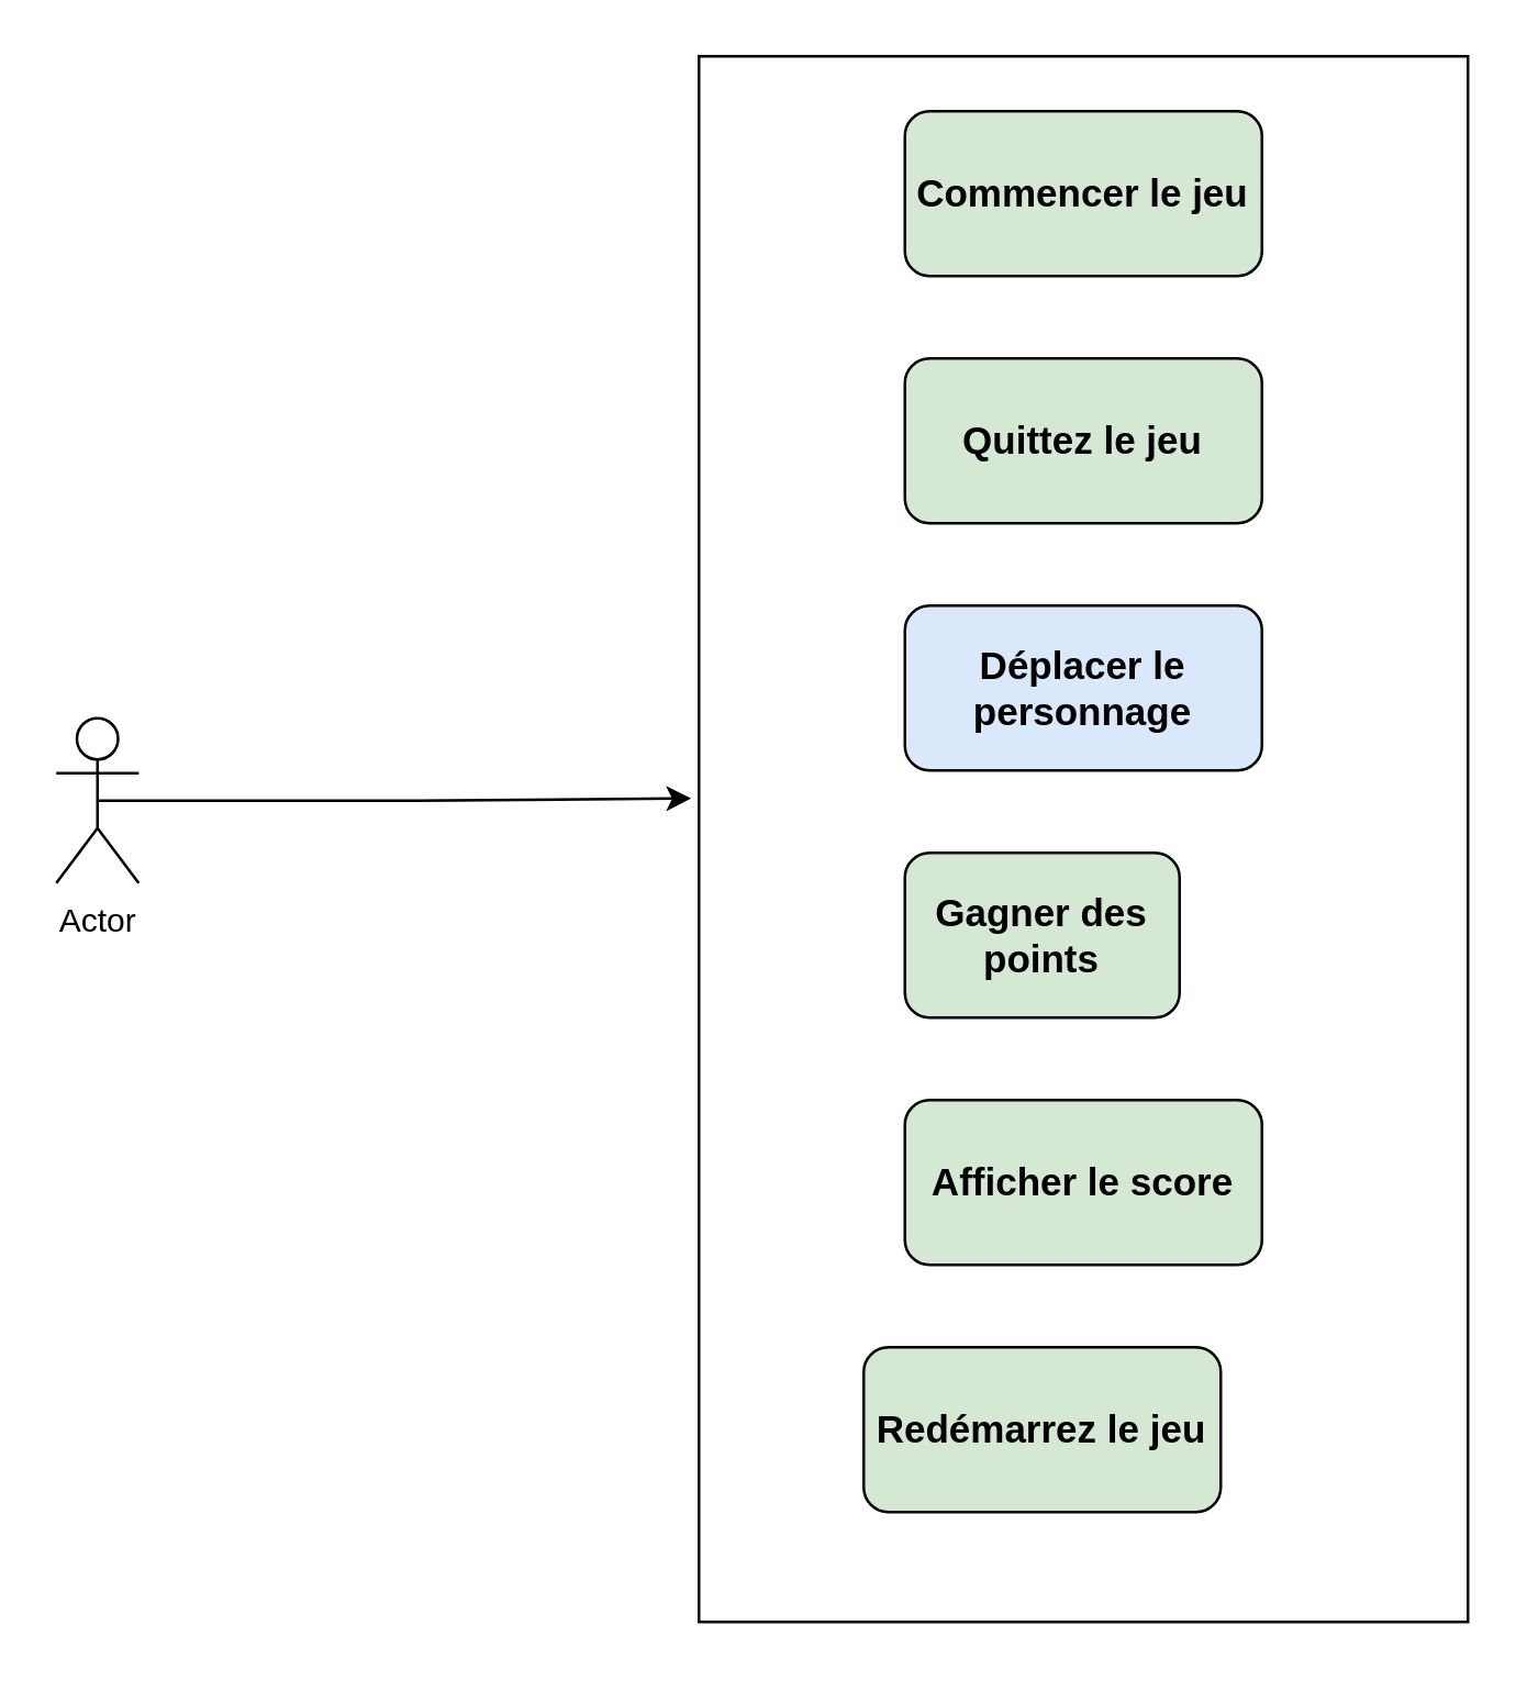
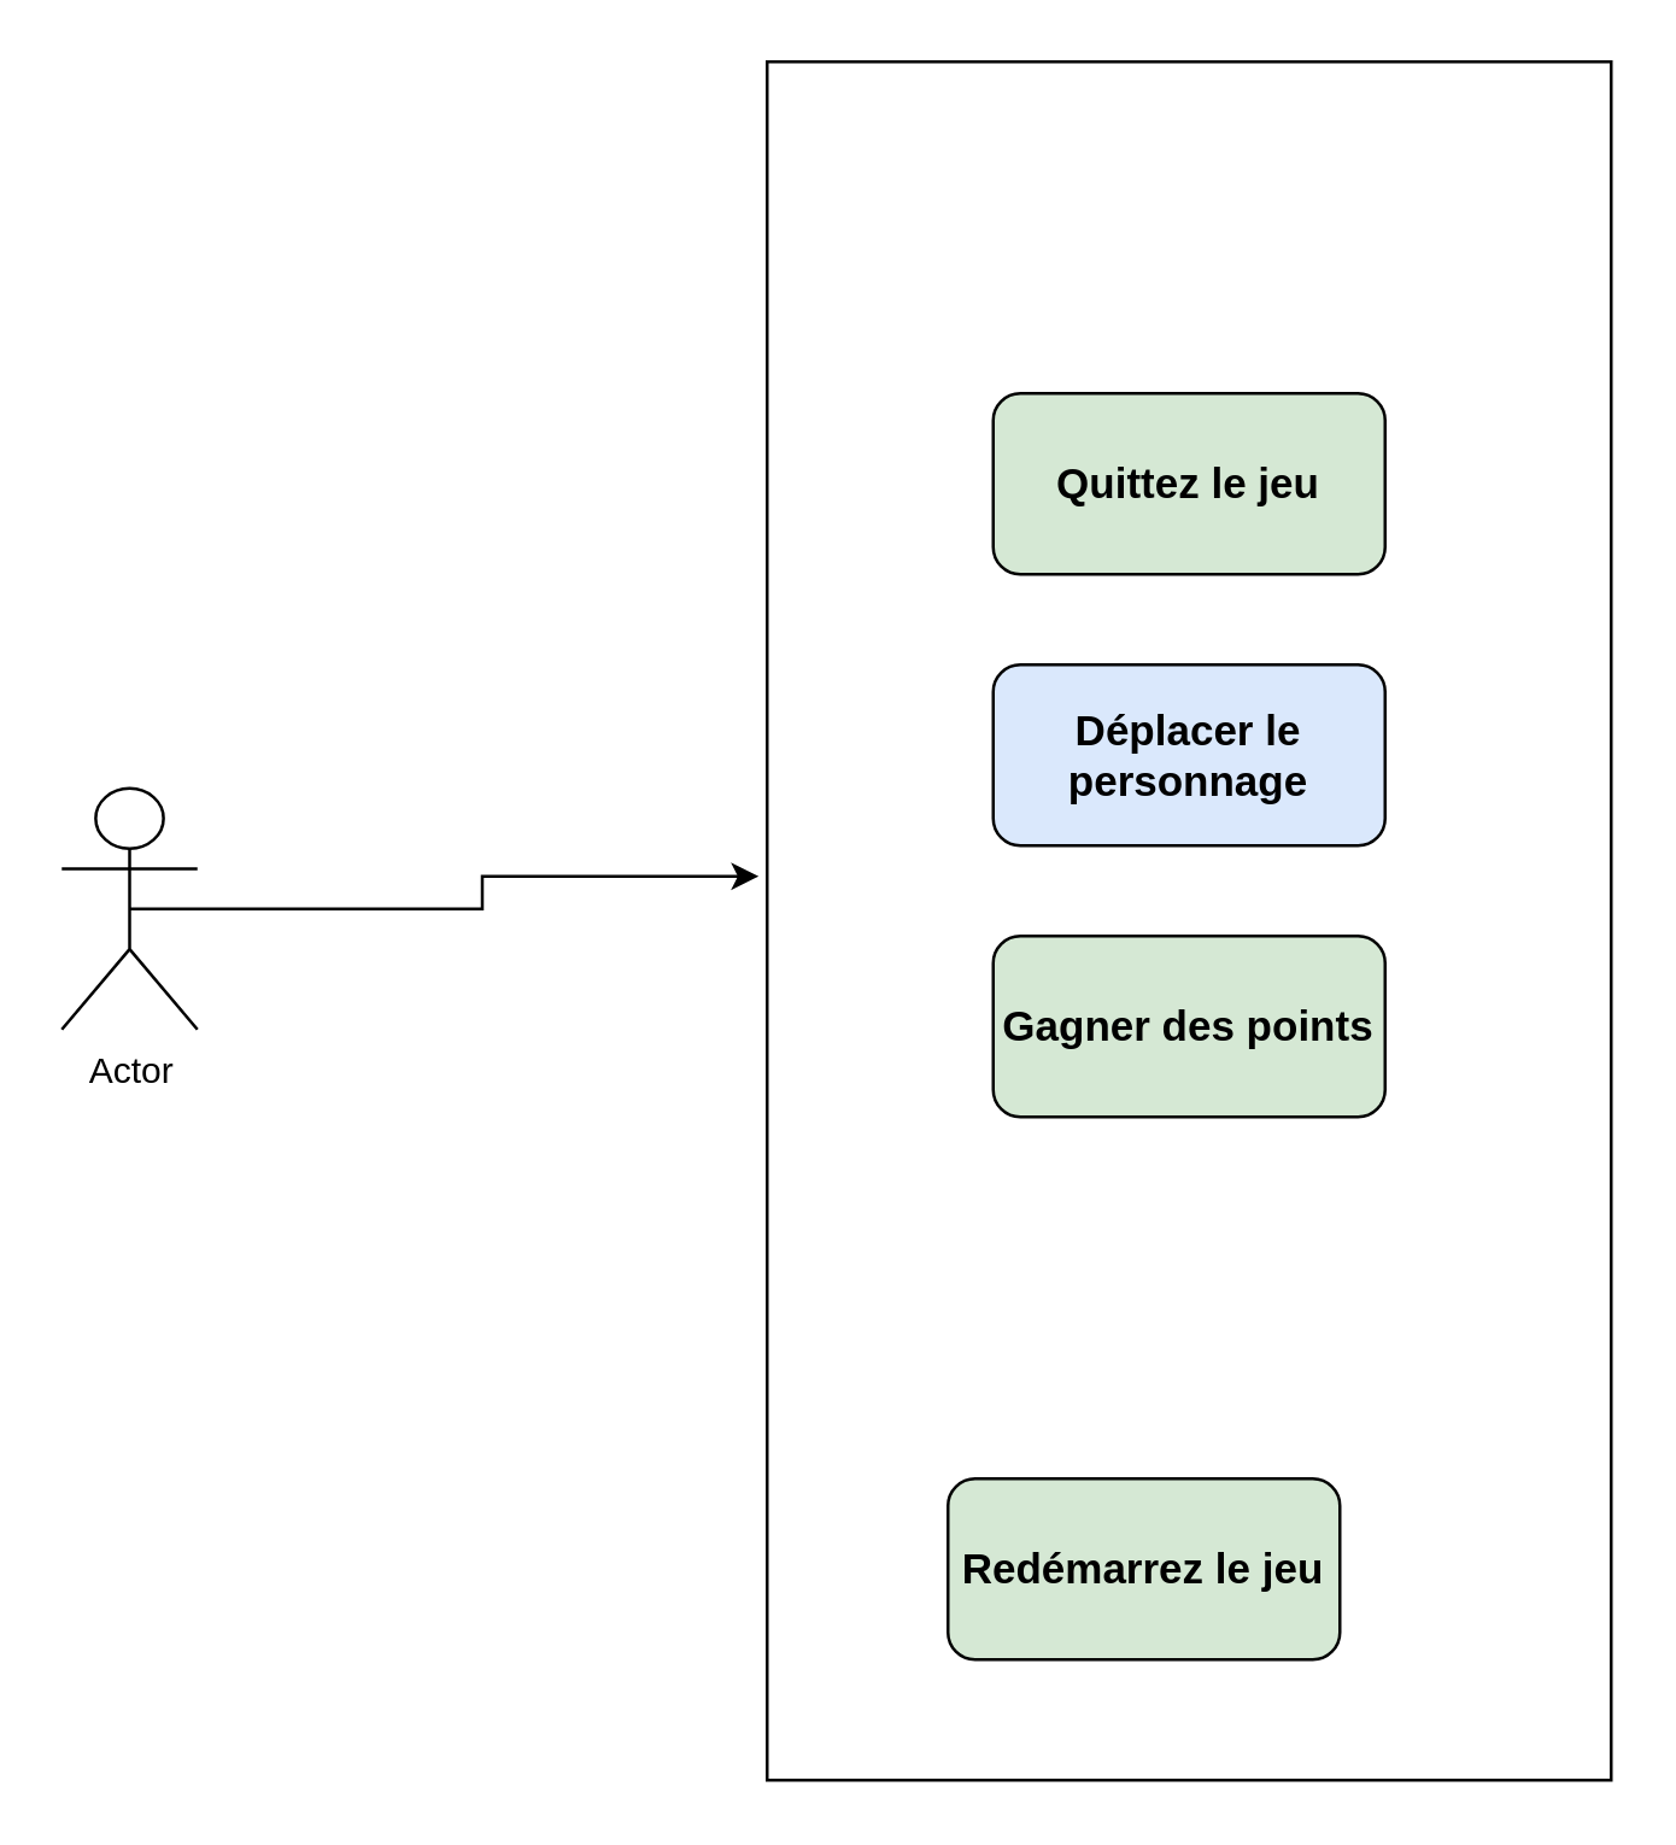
- <mxCell id="2" value="&lt;b&gt;&lt;font style=&quot;font-size: 14px;&quot;&gt;Commencer le jeu&lt;/font&gt;&lt;/b&gt;" style="rounded=1;whiteSpace=wrap;html=1;fillColor=#D5E8D4;" vertex="1" parent="1"><mxGeometry x="329" y="40" width="130" height="60" as="geometry" /></mxCell>
- <mxCell id="9" value="Actor" style="shape=umlActor;verticalLabelPosition=bottom;verticalAlign=top;html=1;outlineConnect=0;" vertex="1" parent="1"><mxGeometry x="20" y="261" width="30" height="60" as="geometry" /></mxCell>
+ <mxCell id="9" value="Actor" style="shape=umlActor;verticalLabelPosition=bottom;verticalAlign=top;html=1;outlineConnect=0;" vertex="1" parent="1"><mxGeometry x="20" y="261" width="45" height="80" as="geometry" /></mxCell>
- <mxCell id="5" value="&lt;span style=&quot;font-size: 14px;&quot;&gt;&lt;b&gt;Gagner des points&lt;/b&gt;&lt;/span&gt;" style="rounded=1;whiteSpace=wrap;html=1;fillColor=#D5E8D4;" vertex="1" parent="1"><mxGeometry x="329" y="310" width="100" height="60" as="geometry" /></mxCell>
+ <mxCell id="5" value="&lt;span style=&quot;font-size: 14px;&quot;&gt;&lt;b&gt;Gagner des points&lt;/b&gt;&lt;/span&gt;" style="rounded=1;whiteSpace=wrap;html=1;fillColor=#D5E8D4;" vertex="1" parent="1"><mxGeometry x="329" y="310" width="130" height="60" as="geometry" /></mxCell>
- <mxCell id="6" value="&lt;span style=&quot;font-size: 14px;&quot;&gt;&lt;b&gt;Afficher le score&lt;/b&gt;&lt;/span&gt;" style="rounded=1;whiteSpace=wrap;html=1;fillColor=#D5E8D4;" vertex="1" parent="1"><mxGeometry x="329" y="400" width="130" height="60" as="geometry" /></mxCell>
